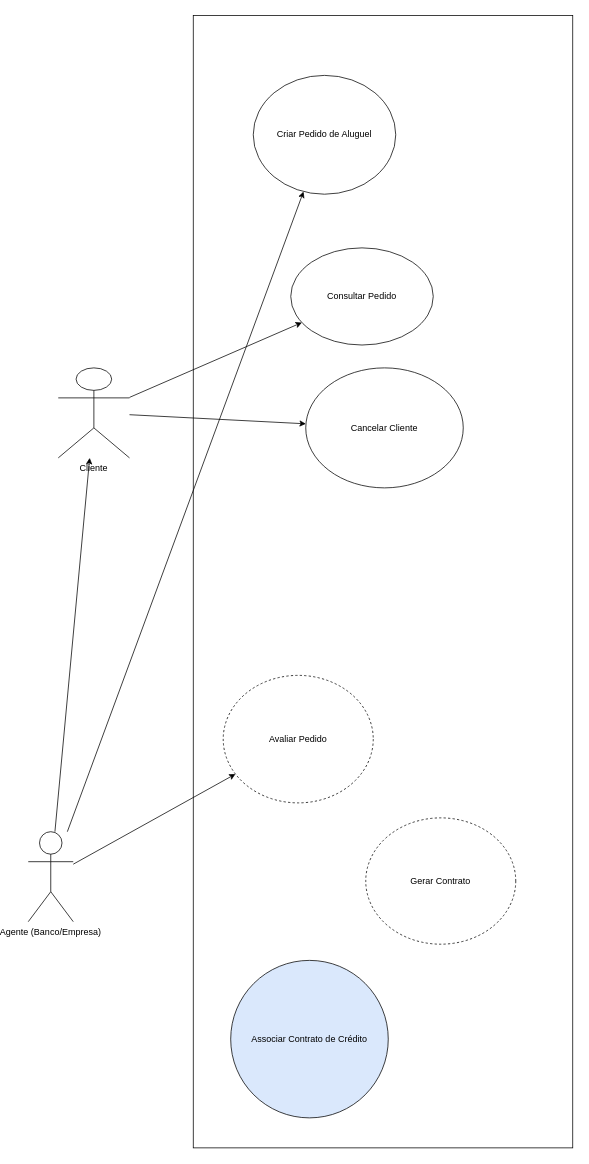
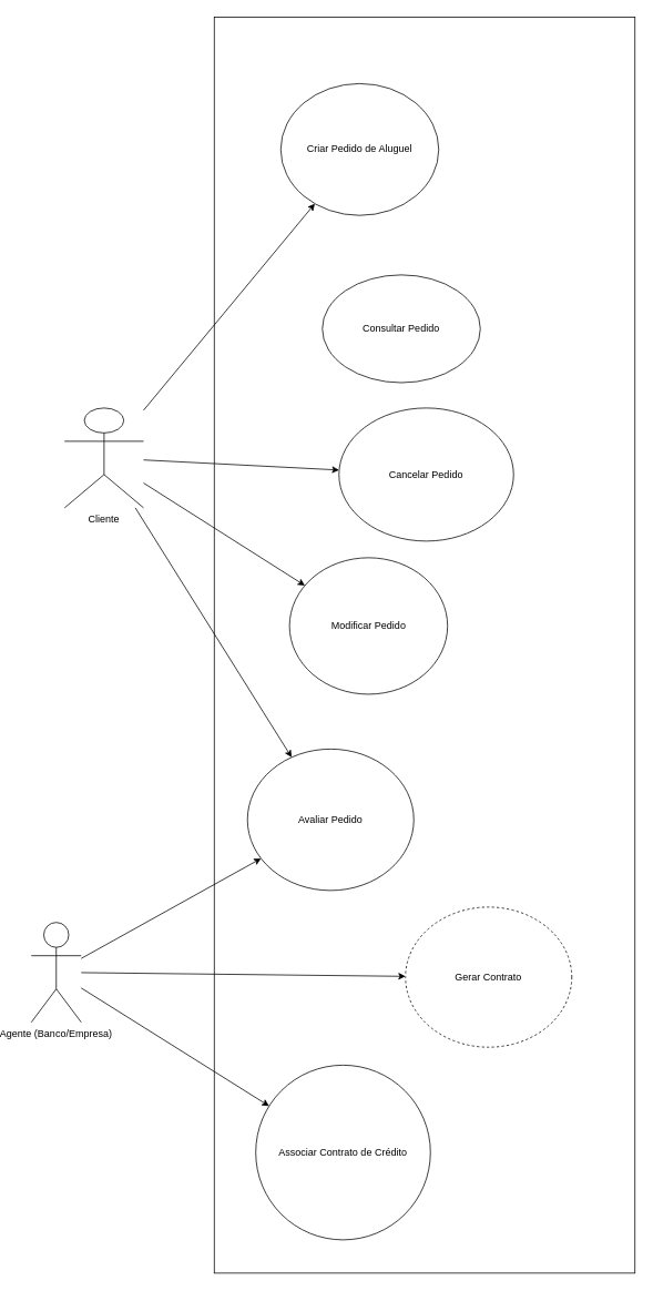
+ <mxCell id="12" style="endArrow=classic;html=1;" parent="1" source="10" target="3" edge="1"><mxGeometry relative="1" as="geometry" /></mxCell>
- <mxCell id="13" style="endArrow=classic;html=1;" parent="1" source="10" target="4" edge="1"><mxGeometry relative="1" as="geometry" /></mxCell>
+ <mxCell id="13" style="endArrow=classic;html=1;" parent="1" source="10" target="7" edge="1"><mxGeometry relative="1" as="geometry" /></mxCell>
- <mxCell id="6" value="Cancelar Cliente" style="ellipse;whiteSpace=wrap;html=1;" parent="2" vertex="1"><mxGeometry x="150" y="470" width="210" height="160" as="geometry" /></mxCell>
+ <mxCell id="6" value="Cancelar Pedido" style="ellipse;whiteSpace=wrap;html=1;" parent="2" vertex="1"><mxGeometry x="150" y="470" width="210" height="160" as="geometry" /></mxCell>
+ <mxCell id="14" style="endArrow=classic;html=1;" parent="1" source="10" target="5" edge="1"><mxGeometry relative="1" as="geometry" /></mxCell>
- <mxCell id="17" style="endArrow=classic;html=1;" parent="1" source="11" target="3" edge="1"><mxGeometry relative="1" as="geometry" /></mxCell>
+ <mxCell id="17" style="endArrow=classic;html=1;" parent="1" source="11" target="8" edge="1"><mxGeometry relative="1" as="geometry" /></mxCell>
+ <mxCell id="5" value="Modificar Pedido" style="ellipse;whiteSpace=wrap;html=1;" parent="2" vertex="1"><mxGeometry x="90.54" y="650" width="190.06" height="164.07" as="geometry" /></mxCell>
- <mxCell id="18" style="endArrow=classic;html=1;" parent="1" source="11" target="10" edge="1"><mxGeometry relative="1" as="geometry" /></mxCell>
+ <mxCell id="18" style="endArrow=classic;html=1;" parent="1" source="11" target="9" edge="1"><mxGeometry relative="1" as="geometry" /></mxCell>
- <mxCell id="7" value="Avaliar Pedido" style="ellipse;whiteSpace=wrap;html=1;dashed=1;" parent="2" vertex="1"><mxGeometry x="39.96" y="880" width="200.04" height="170" as="geometry" /></mxCell>
+ <mxCell id="7" value="Avaliar Pedido" style="ellipse;whiteSpace=wrap;html=1;" parent="2" vertex="1"><mxGeometry x="39.96" y="880" width="200.04" height="170" as="geometry" /></mxCell>
- <mxCell id="9" value="Associar Contrato de Crédito" style="ellipse;whiteSpace=wrap;html=1;fillColor=#dae8fc;" parent="2" vertex="1"><mxGeometry x="49.93" y="1260" width="210.07" height="210" as="geometry" /></mxCell>
+ <mxCell id="9" value="Associar Contrato de Crédito" style="ellipse;whiteSpace=wrap;html=1;" parent="2" vertex="1"><mxGeometry x="49.93" y="1260" width="210.07" height="210" as="geometry" /></mxCell>
